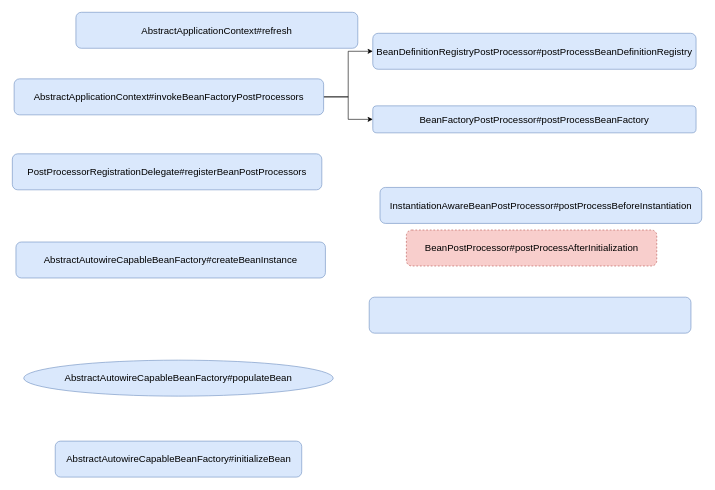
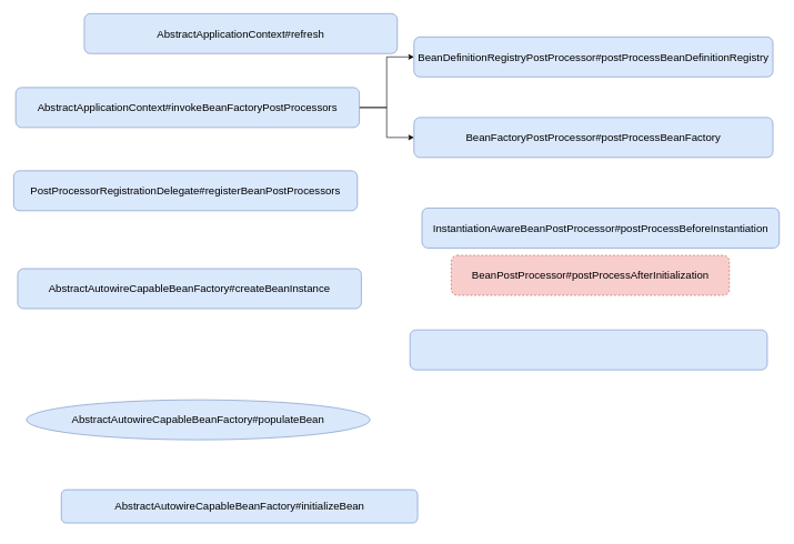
- <mxCell id="4" value="BeanFactoryPostProcessor#postProcessBeanFactory" style="rounded=1;whiteSpace=wrap;html=1;fontFamily=Helvetica;fontSize=16;fontColor=default;strokeColor=#6c8ebf;fillColor=#dae8fc;" vertex="1" parent="1"><mxGeometry x="621" y="176" width="539" height="45" as="geometry" /></mxCell>
+ <mxCell id="4" value="BeanFactoryPostProcessor#postProcessBeanFactory" style="rounded=1;whiteSpace=wrap;html=1;fontFamily=Helvetica;fontSize=16;fontColor=default;strokeColor=#6c8ebf;fillColor=#dae8fc;" vertex="1" parent="1"><mxGeometry x="621" y="176" width="539" height="60" as="geometry" /></mxCell>
- <mxCell id="14" value="AbstractAutowireCapableBeanFactory#initializeBean" style="rounded=1;whiteSpace=wrap;html=1;fontFamily=Helvetica;fontSize=16;fontColor=default;strokeColor=#6c8ebf;fillColor=#dae8fc;" vertex="1" parent="1"><mxGeometry x="91.5" y="735" width="411" height="60" as="geometry" /></mxCell>
+ <mxCell id="14" value="AbstractAutowireCapableBeanFactory#initializeBean" style="rounded=1;whiteSpace=wrap;html=1;fontFamily=Helvetica;fontSize=16;fontColor=default;strokeColor=#6c8ebf;fillColor=#dae8fc;" vertex="1" parent="1"><mxGeometry x="91.5" y="735" width="535" height="50" as="geometry" /></mxCell>
